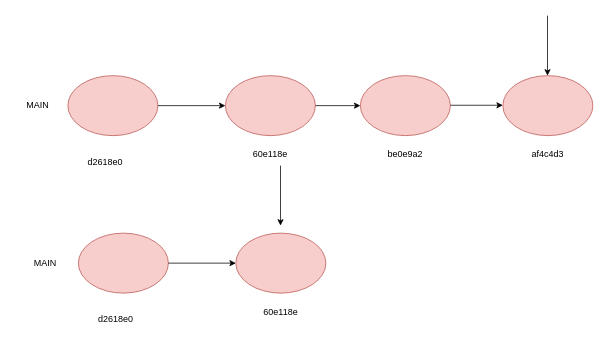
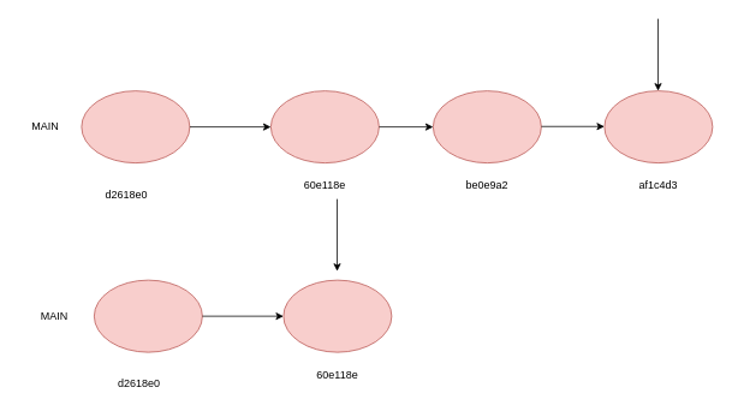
- <mxCell id="13" value="af4c4d3" style="text;html=1;align=center;verticalAlign=middle;whiteSpace=wrap;rounded=0;" parent="1" vertex="1"><mxGeometry x="700" y="190" width="60" height="30" as="geometry" /></mxCell>
+ <mxCell id="13" value="af1c4d3" style="text;html=1;align=center;verticalAlign=middle;whiteSpace=wrap;rounded=0;" parent="1" vertex="1"><mxGeometry x="700" y="190" width="60" height="30" as="geometry" /></mxCell>
